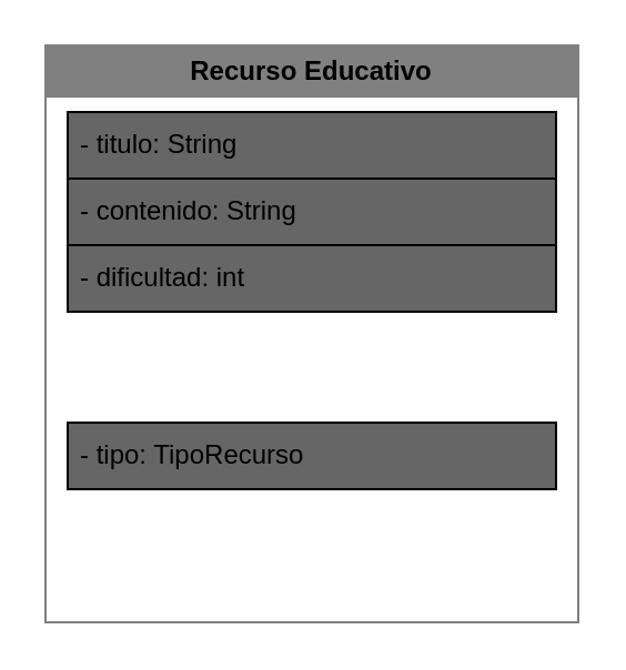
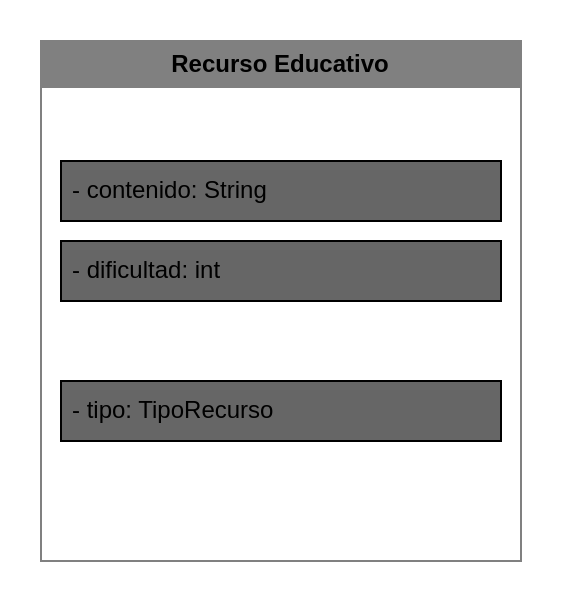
- <mxCell id="3" value="- titulo: String" style="text;strokeColor=#000000;fillColor=#666666;align=left;verticalAlign=middle;spacingLeft=4;spacingRight=4;overflow=hidden;points=[[0,0.5],[1,0.5]];portConstraint=eastwest;rotatable=0;whiteSpace=wrap;html=1;" vertex="1" parent="2"><mxGeometry x="10" y="30" width="220" height="30" as="geometry" /></mxCell>
- <mxCell id="5" value="- dificultad: int" style="text;strokeColor=#000000;fillColor=#666666;align=left;verticalAlign=middle;spacingLeft=4;spacingRight=4;overflow=hidden;points=[[0,0.5],[1,0.5]];portConstraint=eastwest;rotatable=0;whiteSpace=wrap;html=1;" vertex="1" parent="2"><mxGeometry x="10" y="90" width="220" height="30" as="geometry" /></mxCell>
+ <mxCell id="5" value="- dificultad: int" style="text;strokeColor=#000000;fillColor=#666666;align=left;verticalAlign=middle;spacingLeft=4;spacingRight=4;overflow=hidden;points=[[0,0.5],[1,0.5]];portConstraint=eastwest;rotatable=0;whiteSpace=wrap;html=1;" vertex="1" parent="2"><mxGeometry x="10" y="100" width="220" height="30" as="geometry" /></mxCell>
